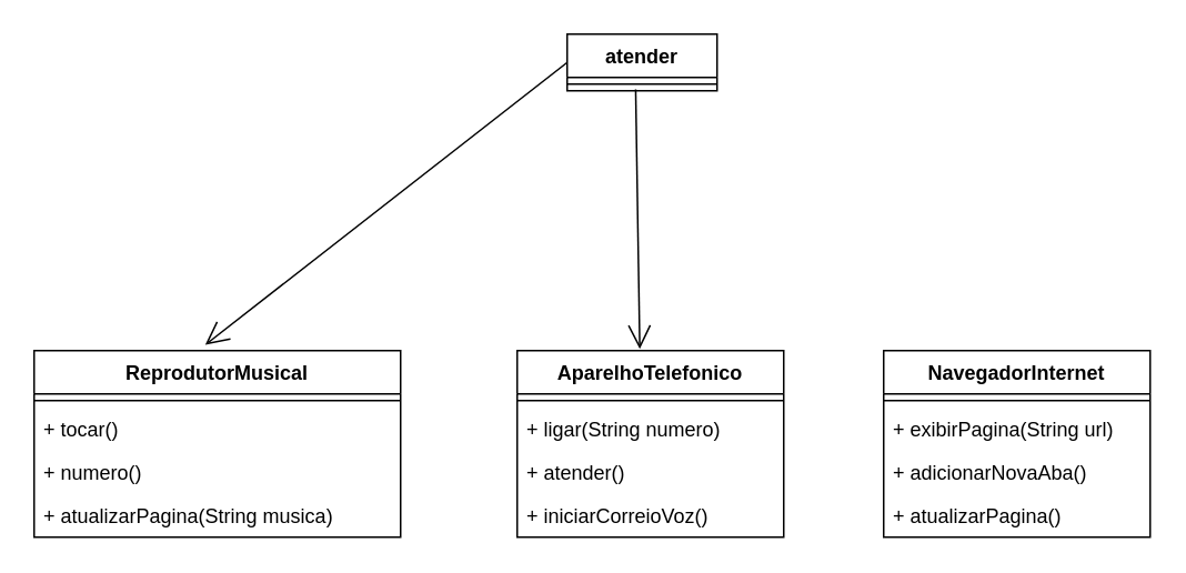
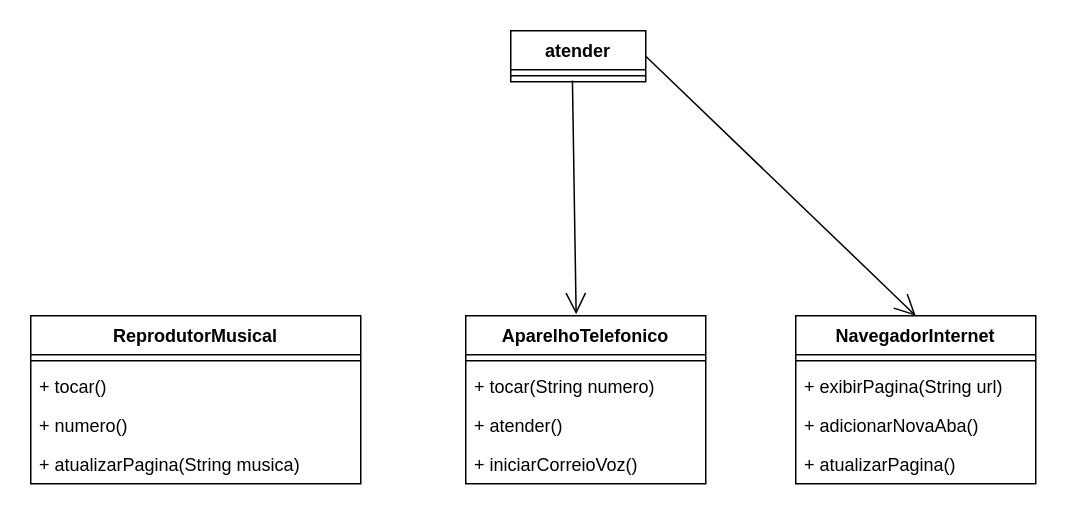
- <mxCell id="21" value="" style="endArrow=open;endFill=1;endSize=12;html=1;rounded=0;exitX=0;exitY=0.5;exitDx=0;exitDy=0;entryX=0.467;entryY=-0.031;entryDx=0;entryDy=0;entryPerimeter=0;" edge="1" parent="1" source="17" target="2"><mxGeometry width="160" relative="1" as="geometry"><mxPoint x="-10" y="50" as="sourcePoint" /><mxPoint x="150" y="50" as="targetPoint" /></mxGeometry></mxCell>
+ <mxCell id="20" value="" style="endArrow=open;endFill=1;endSize=12;html=1;rounded=0;exitX=1;exitY=0.5;exitDx=0;exitDy=0;entryX=0.5;entryY=0;entryDx=0;entryDy=0;" edge="1" parent="1" source="17" target="12"><mxGeometry width="160" relative="1" as="geometry"><mxPoint x="470" y="120" as="sourcePoint" /><mxPoint x="630" y="120" as="targetPoint" /></mxGeometry></mxCell>
- <mxCell id="9" value="+ ligar(String numero)" style="text;strokeColor=none;fillColor=none;align=left;verticalAlign=top;spacingLeft=4;spacingRight=4;overflow=hidden;rotatable=0;points=[[0,0.5],[1,0.5]];portConstraint=eastwest;whiteSpace=wrap;html=1;" vertex="1" parent="7"><mxGeometry y="34" width="160" height="26" as="geometry" /></mxCell>
+ <mxCell id="9" value="+ tocar(String numero)" style="text;strokeColor=none;fillColor=none;align=left;verticalAlign=top;spacingLeft=4;spacingRight=4;overflow=hidden;rotatable=0;points=[[0,0.5],[1,0.5]];portConstraint=eastwest;whiteSpace=wrap;html=1;" vertex="1" parent="7"><mxGeometry y="34" width="160" height="26" as="geometry" /></mxCell>
